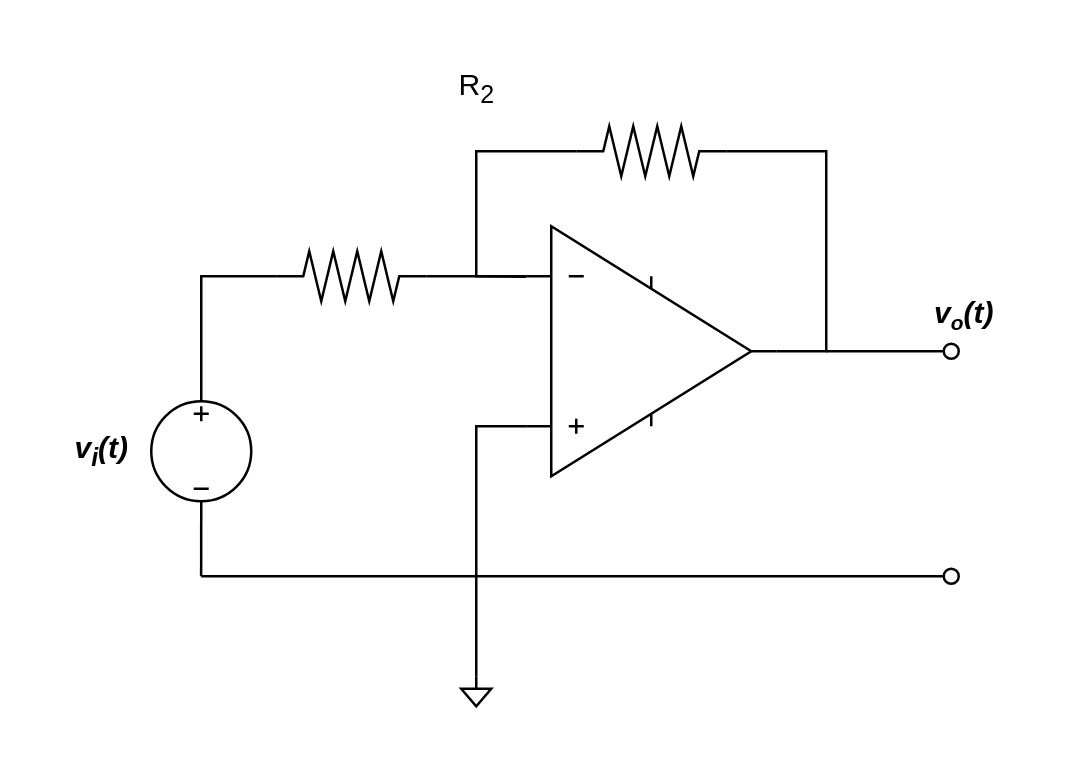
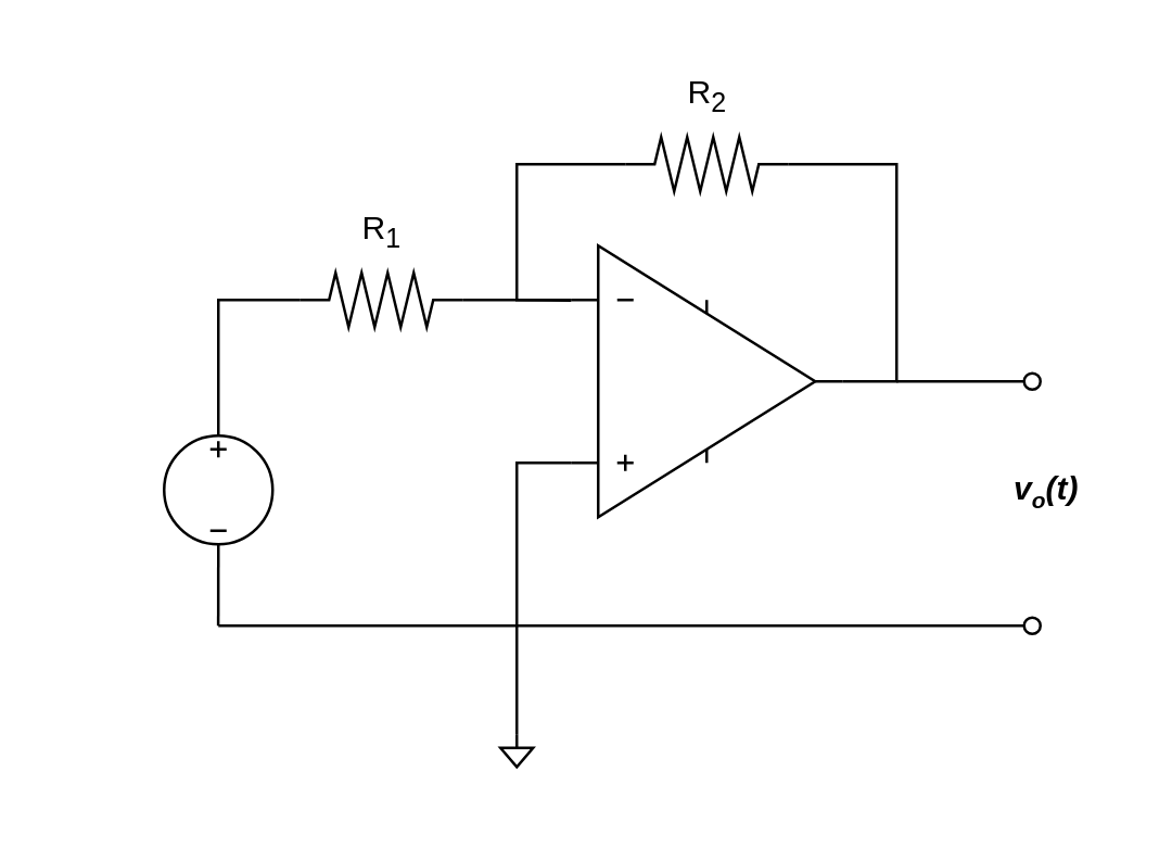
- <mxCell id="17" value="R&lt;sub&gt;2&lt;/sub&gt;" style="text;html=1;align=center;verticalAlign=middle;resizable=0;points=[];autosize=1;strokeColor=none;fillColor=none;" vertex="1" parent="1"><mxGeometry x="170" y="20" width="40" height="30" as="geometry" /></mxCell>
+ <mxCell id="17" value="R&lt;sub&gt;2&lt;/sub&gt;" style="text;html=1;align=center;verticalAlign=middle;resizable=0;points=[];autosize=1;strokeColor=none;fillColor=none;" vertex="1" parent="1"><mxGeometry x="240" y="20" width="40" height="30" as="geometry" /></mxCell>
+ <mxCell id="16" value="R&lt;sub&gt;1&lt;/sub&gt;" style="text;html=1;align=center;verticalAlign=middle;resizable=0;points=[];autosize=1;strokeColor=none;fillColor=none;" vertex="1" parent="1"><mxGeometry x="120" y="70" width="40" height="30" as="geometry" /></mxCell>
- <mxCell id="14" value="&lt;i&gt;&lt;b&gt;v&lt;span style=&quot;font-size: 10px;&quot;&gt;&lt;sub&gt;o&lt;/sub&gt;&lt;/span&gt;(t)&lt;/b&gt;&lt;/i&gt;" style="text;html=1;align=center;verticalAlign=middle;resizable=0;points=[];autosize=1;strokeColor=none;fillColor=none;" vertex="1" parent="1"><mxGeometry x="360" y="110" width="50" height="30" as="geometry" /></mxCell>
+ <mxCell id="14" value="&lt;i&gt;&lt;b&gt;v&lt;span style=&quot;font-size: 10px;&quot;&gt;&lt;sub&gt;o&lt;/sub&gt;&lt;/span&gt;(t)&lt;/b&gt;&lt;/i&gt;" style="text;html=1;align=center;verticalAlign=middle;resizable=0;points=[];autosize=1;strokeColor=none;fillColor=none;" vertex="1" parent="1"><mxGeometry x="360" y="165" width="50" height="30" as="geometry" /></mxCell>
- <mxCell id="13" value="&lt;i&gt;&lt;b&gt;v&lt;sub&gt;i&lt;/sub&gt;(t)&lt;/b&gt;&lt;/i&gt;" style="text;html=1;align=center;verticalAlign=middle;resizable=0;points=[];autosize=1;strokeColor=none;fillColor=none;" vertex="1" parent="1"><mxGeometry x="20" y="165" width="40" height="30" as="geometry" /></mxCell>
